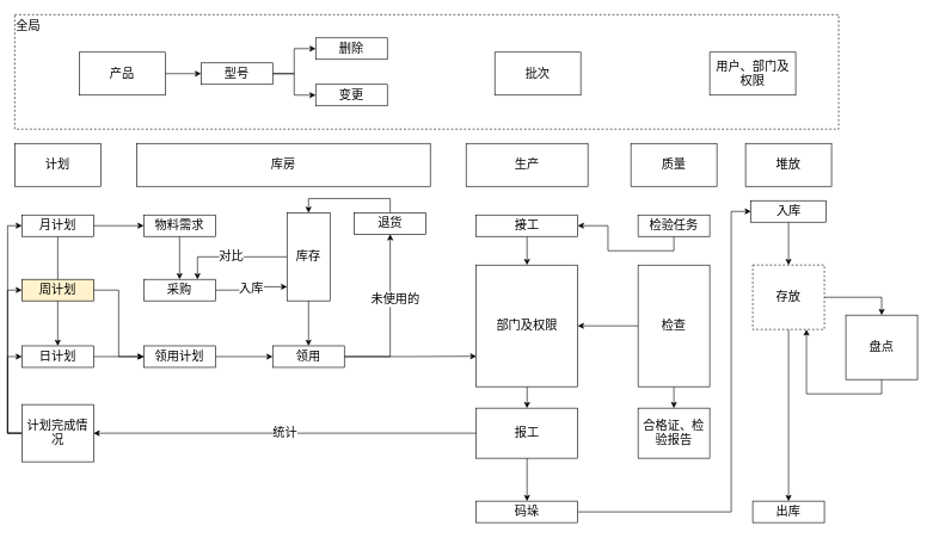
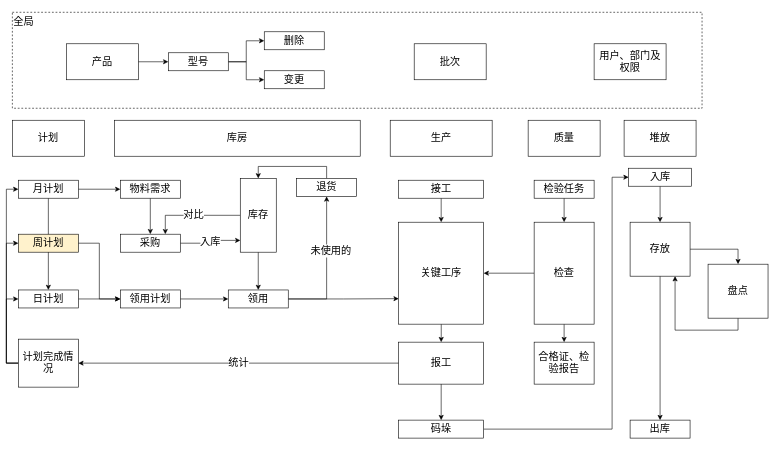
- <mxCell id="13" style="edgeStyle=orthogonalEdgeStyle;rounded=0;orthogonalLoop=1;jettySize=auto;html=1;exitX=0.5;exitY=1;exitDx=0;exitDy=0;fontSize=17;" parent="1" source="14" target="52" edge="1"><mxGeometry relative="1" as="geometry" /></mxCell>
+ <mxCell id="13" style="edgeStyle=orthogonalEdgeStyle;rounded=0;orthogonalLoop=1;jettySize=auto;html=1;exitX=0.5;exitY=1;exitDx=0;exitDy=0;entryX=0.5;entryY=0;entryDx=0;entryDy=0;fontSize=17;" parent="1" source="14" target="29" edge="1"><mxGeometry relative="1" as="geometry" /></mxCell>
- <mxCell id="21" value="存放" style="rounded=0;whiteSpace=wrap;html=1;fontSize=17;dashed=1;" parent="1" vertex="1"><mxGeometry x="1050" y="370" width="100" height="90" as="geometry" /></mxCell>
+ <mxCell id="21" value="存放" style="rounded=0;whiteSpace=wrap;html=1;fontSize=17;" parent="1" vertex="1"><mxGeometry x="1050" y="370" width="100" height="90" as="geometry" /></mxCell>
- <mxCell id="55" value="部门及权限" style="rounded=0;whiteSpace=wrap;html=1;fontSize=17;" parent="1" vertex="1"><mxGeometry x="664.167" y="370" width="141.667" height="170" as="geometry" /></mxCell>
+ <mxCell id="55" value="关键工序" style="rounded=0;whiteSpace=wrap;html=1;fontSize=17;" parent="1" vertex="1"><mxGeometry x="664.167" y="370" width="141.667" height="170" as="geometry" /></mxCell>
